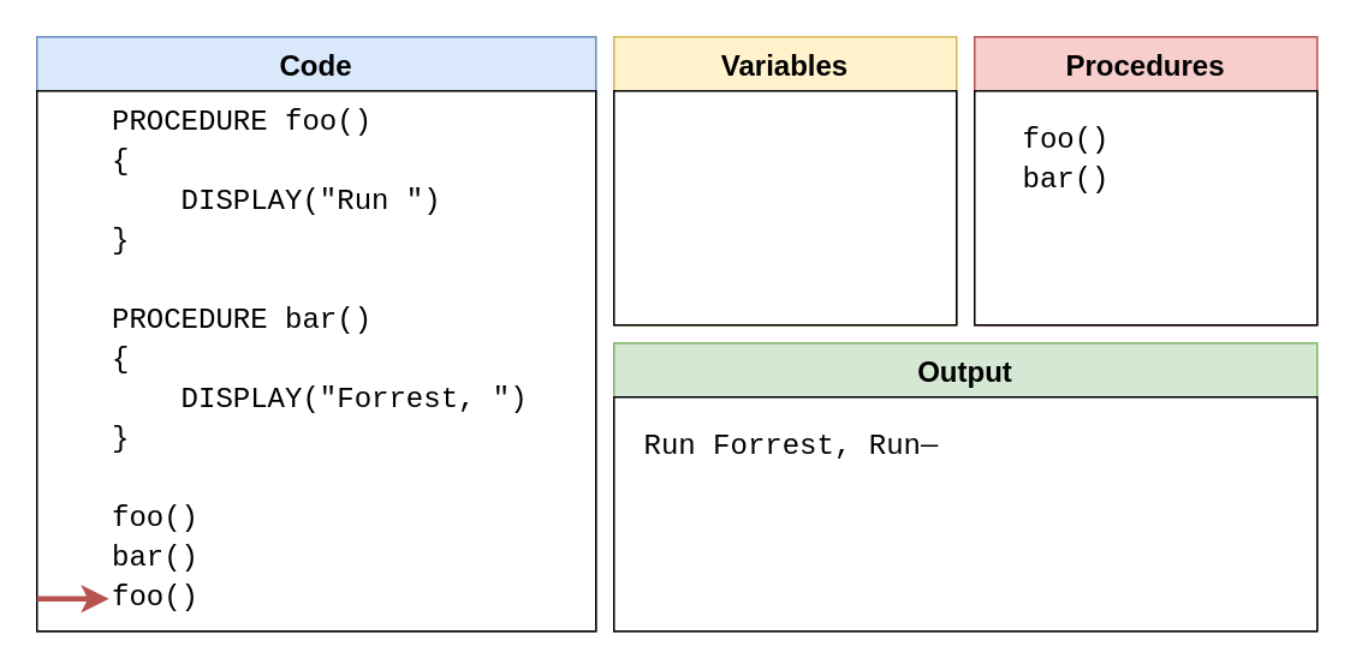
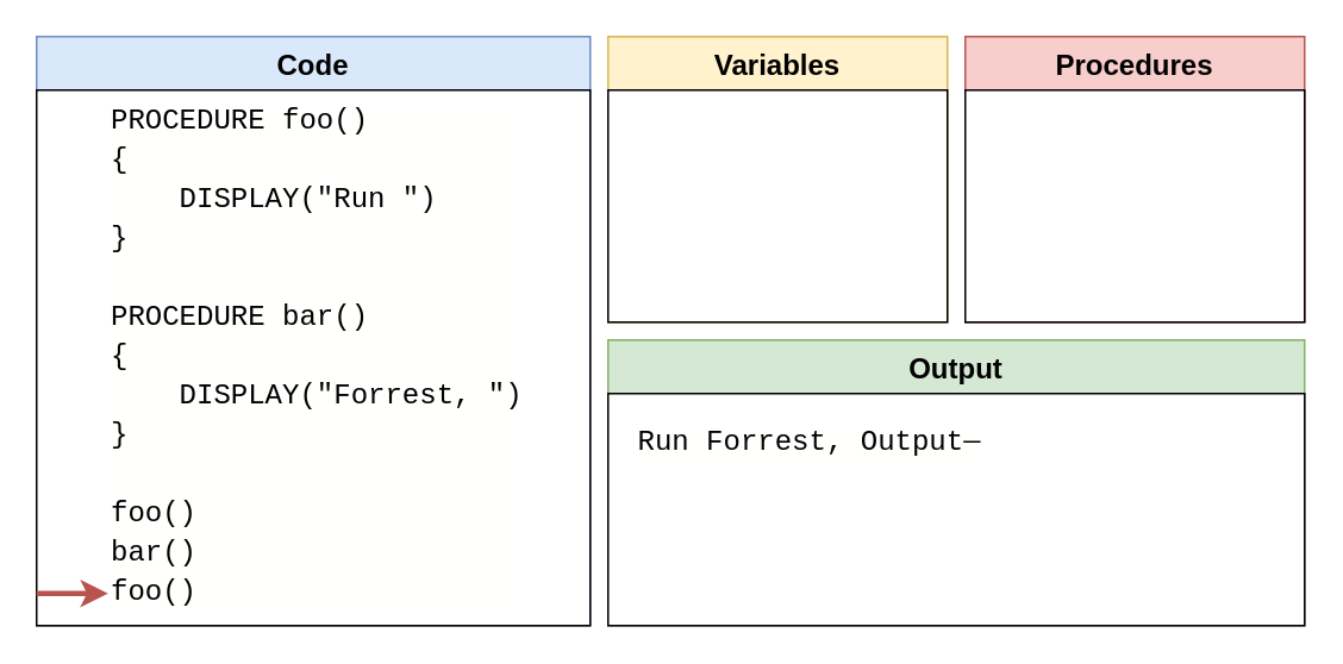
- <mxCell id="14" value="&lt;div style=&quot;background-color: rgb(255 , 255 , 254) ; font-family: &amp;#34;source code pro&amp;#34; , &amp;#34;monaco&amp;#34; , &amp;#34;menlo&amp;#34; , &amp;#34;consolas&amp;#34; , &amp;#34;courier new&amp;#34; , monospace , &amp;#34;consolas&amp;#34; , &amp;#34;courier new&amp;#34; , monospace ; font-weight: normal ; line-height: 22px&quot;&gt;foo()&lt;/div&gt;&lt;div style=&quot;background-color: rgb(255 , 255 , 254) ; font-family: &amp;#34;source code pro&amp;#34; , &amp;#34;monaco&amp;#34; , &amp;#34;menlo&amp;#34; , &amp;#34;consolas&amp;#34; , &amp;#34;courier new&amp;#34; , monospace , &amp;#34;consolas&amp;#34; , &amp;#34;courier new&amp;#34; , monospace ; font-weight: normal ; line-height: 22px&quot;&gt;bar()&lt;/div&gt;" style="text;html=1;strokeColor=none;fillColor=none;align=left;verticalAlign=top;whiteSpace=wrap;rounded=0;fontFamily=Courier New;fontSize=16;fontStyle=1" vertex="1" parent="12"><mxGeometry x="25" y="40" width="140" height="110" as="geometry" /></mxCell>
- <mxCell id="11" value="&lt;div style=&quot;background-color: rgb(255 , 255 , 254) ; font-family: &amp;#34;source code pro&amp;#34; , &amp;#34;monaco&amp;#34; , &amp;#34;menlo&amp;#34; , &amp;#34;consolas&amp;#34; , &amp;#34;courier new&amp;#34; , monospace , &amp;#34;consolas&amp;#34; , &amp;#34;courier new&amp;#34; , monospace ; font-weight: normal ; line-height: 22px&quot;&gt;Run&amp;nbsp;Forrest,&amp;nbsp;Run&lt;strike&gt;&amp;nbsp;&lt;/strike&gt;&lt;/div&gt;" style="text;html=1;strokeColor=none;fillColor=none;align=left;verticalAlign=top;whiteSpace=wrap;rounded=0;fontFamily=Courier New;fontSize=16;fontStyle=1" parent="9" vertex="1"><mxGeometry x="15" y="40" width="365" height="110" as="geometry" /></mxCell>
+ <mxCell id="11" value="&lt;div style=&quot;background-color: rgb(255 , 255 , 254) ; font-family: &amp;#34;source code pro&amp;#34; , &amp;#34;monaco&amp;#34; , &amp;#34;menlo&amp;#34; , &amp;#34;consolas&amp;#34; , &amp;#34;courier new&amp;#34; , monospace , &amp;#34;consolas&amp;#34; , &amp;#34;courier new&amp;#34; , monospace ; font-weight: normal ; line-height: 22px&quot;&gt;Run&amp;nbsp;Forrest,&amp;nbsp;Output&lt;strike&gt;&amp;nbsp;&lt;/strike&gt;&lt;/div&gt;" style="text;html=1;strokeColor=none;fillColor=none;align=left;verticalAlign=top;whiteSpace=wrap;rounded=0;fontFamily=Courier New;fontSize=16;fontStyle=1" parent="9" vertex="1"><mxGeometry x="15" y="40" width="365" height="110" as="geometry" /></mxCell>
